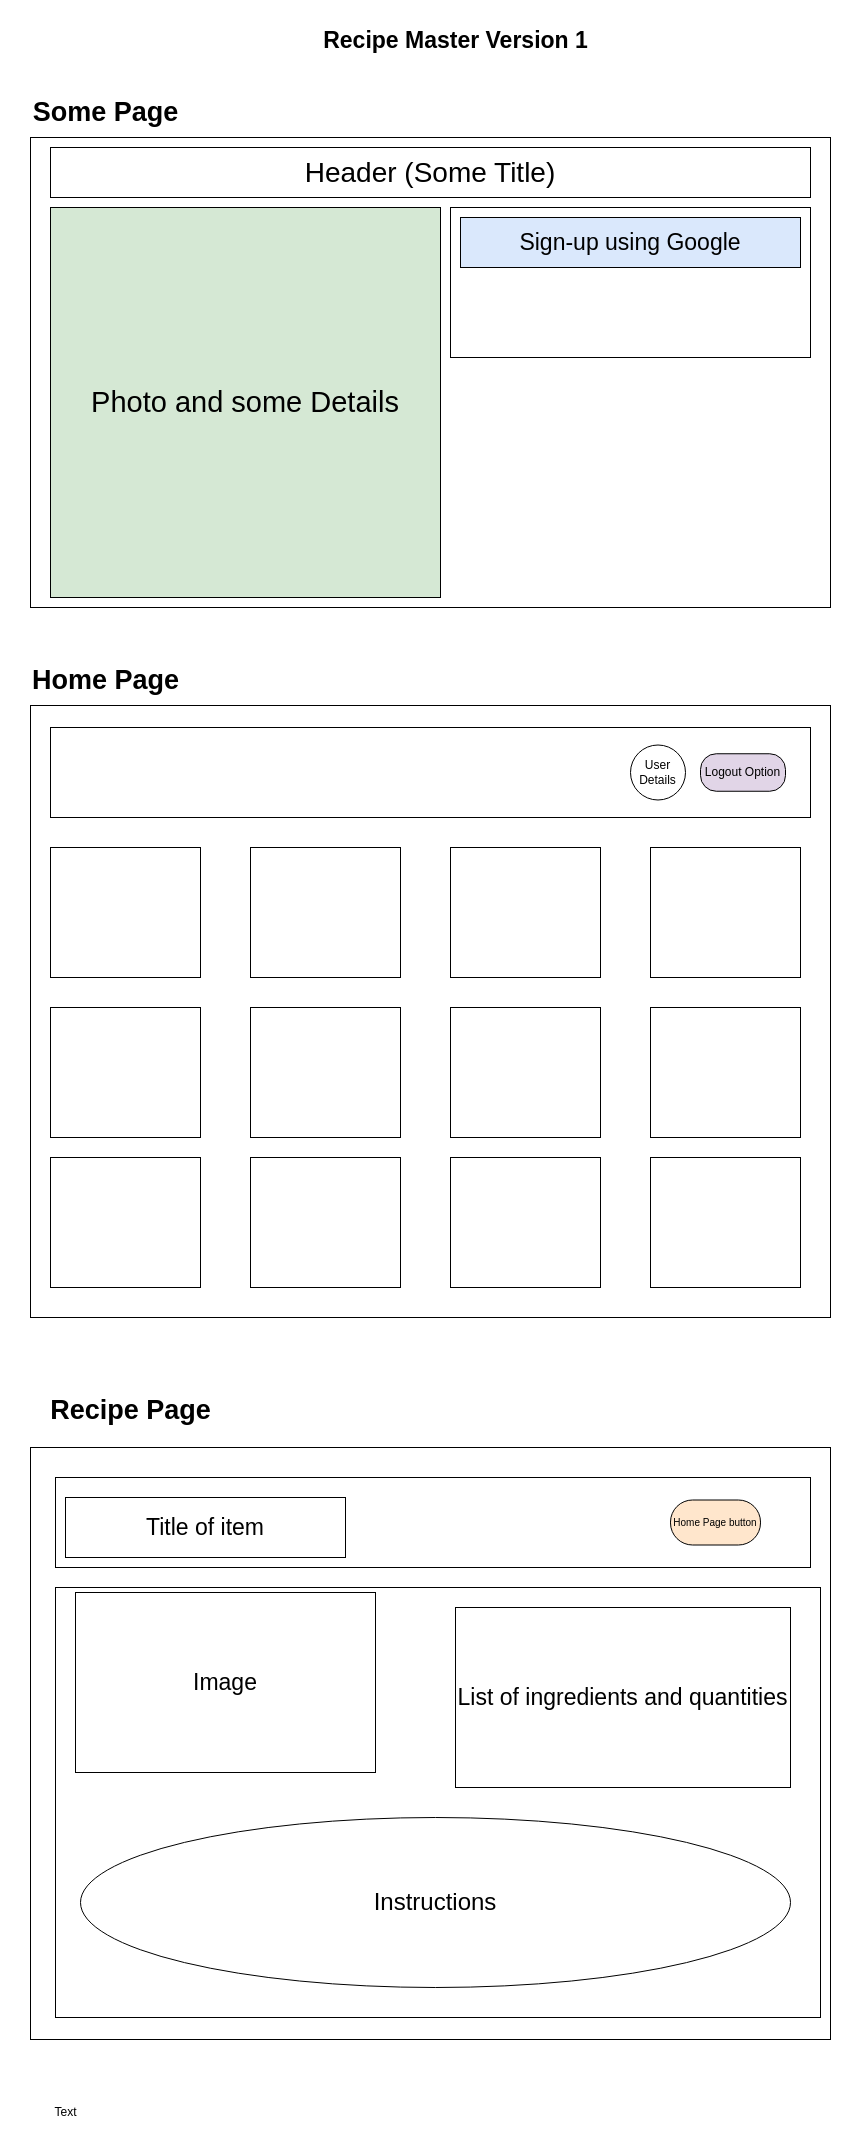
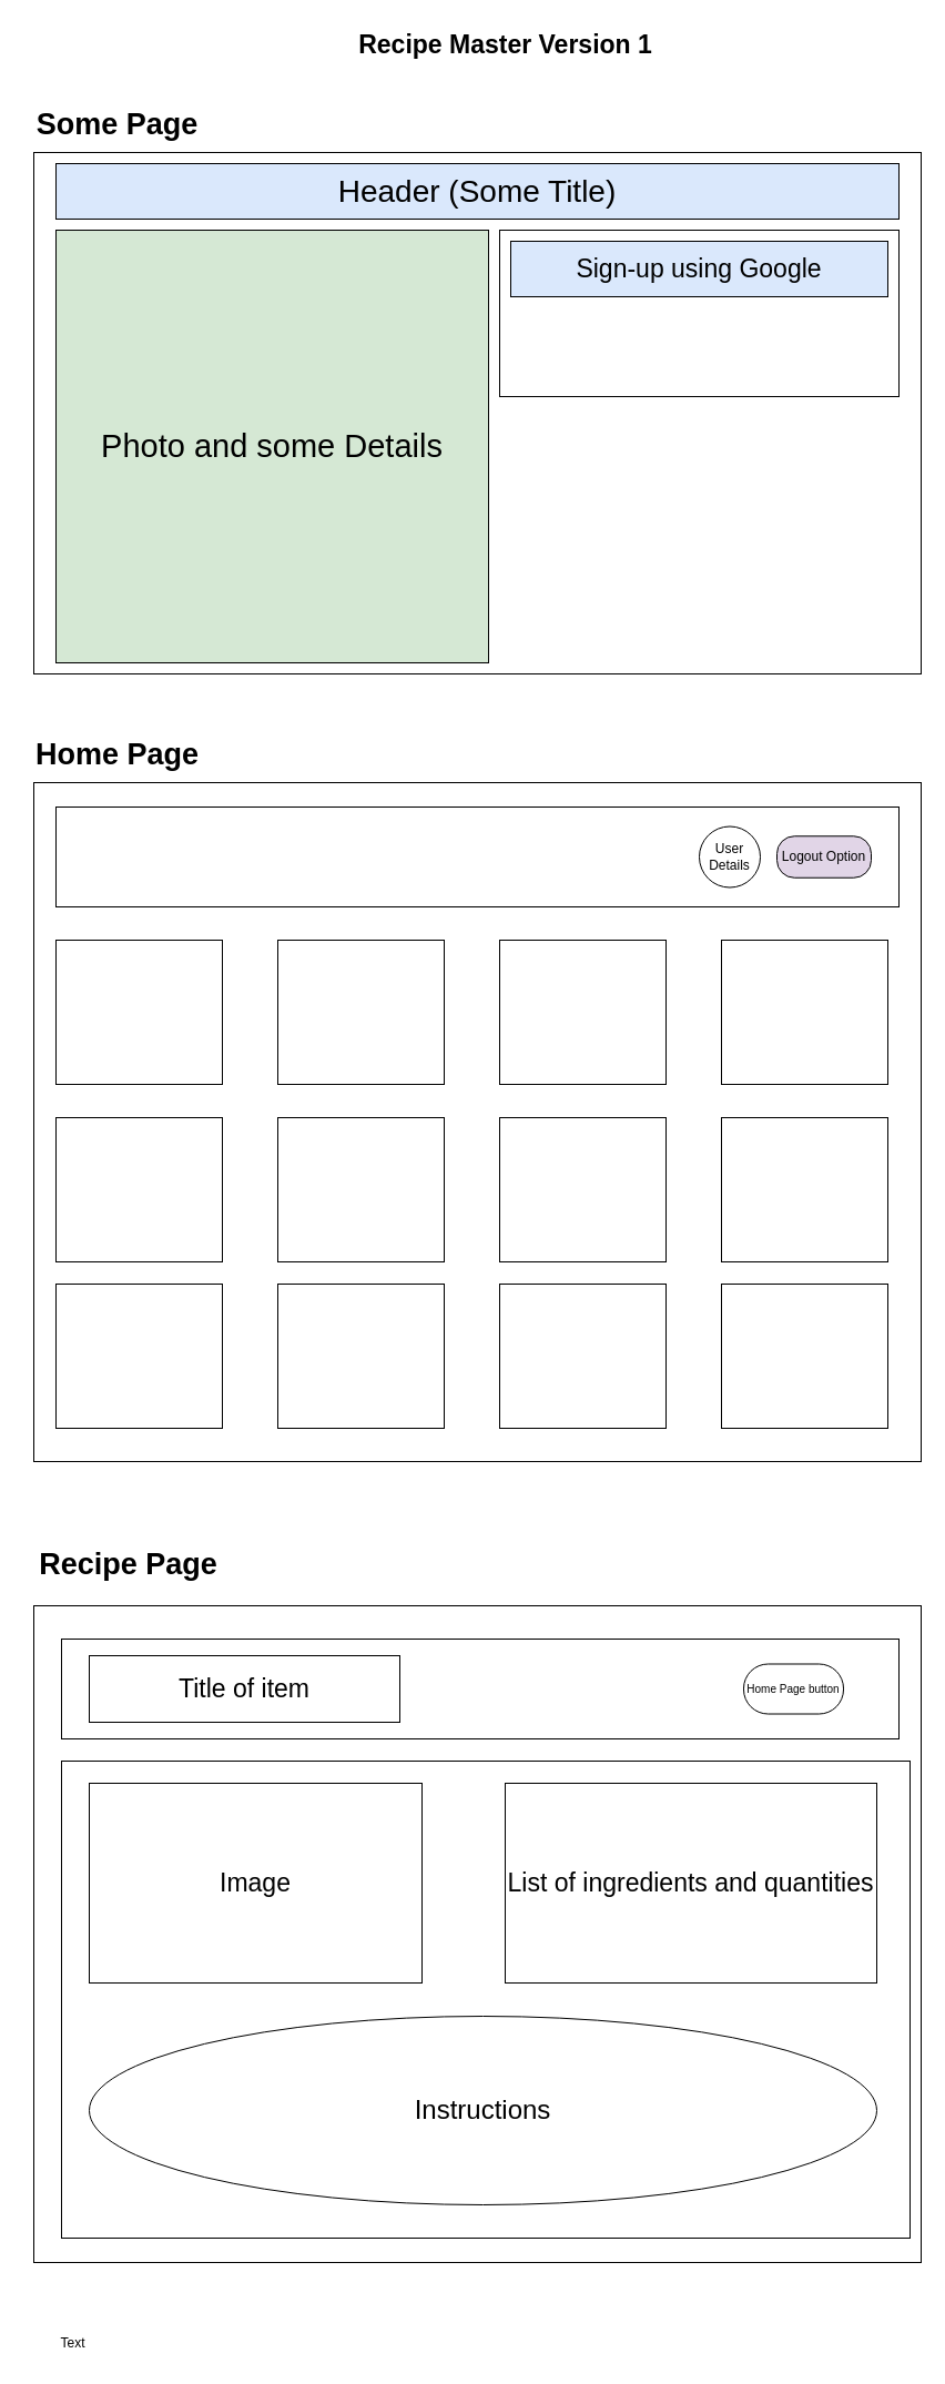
- <mxCell id="5" value="&lt;font style=&quot;font-size: 28px;&quot;&gt;Header (Some Title)&lt;/font&gt;" style="rounded=0;whiteSpace=wrap;html=1;" parent="1" vertex="1"><mxGeometry x="50" y="147" width="760" height="50" as="geometry" /></mxCell>
+ <mxCell id="5" value="&lt;font style=&quot;font-size: 28px;&quot;&gt;Header (Some Title)&lt;/font&gt;" style="rounded=0;whiteSpace=wrap;html=1;fillColor=#dae8fc;" parent="1" vertex="1"><mxGeometry x="50" y="147" width="760" height="50" as="geometry" /></mxCell>
- <mxCell id="26" value="&lt;font size=&quot;1&quot; style=&quot;&quot;&gt;&lt;b style=&quot;font-size: 27px;&quot;&gt;Recipe Page&lt;/b&gt;&lt;/font&gt;" style="text;html=1;align=center;verticalAlign=middle;resizable=0;points=[];autosize=1;strokeColor=none;fillColor=none;" parent="1" vertex="1"><mxGeometry x="40" y="1385" width="180" height="50" as="geometry" /></mxCell>
+ <mxCell id="26" value="&lt;font size=&quot;1&quot; style=&quot;&quot;&gt;&lt;b style=&quot;font-size: 27px;&quot;&gt;Recipe Page&lt;/b&gt;&lt;/font&gt;" style="text;html=1;align=center;verticalAlign=middle;resizable=0;points=[];autosize=1;strokeColor=none;fillColor=none;" parent="1" vertex="1"><mxGeometry x="25" y="1385" width="180" height="50" as="geometry" /></mxCell>
- <mxCell id="30" value="&lt;font style=&quot;font-size: 10px;&quot;&gt;Home Page button&lt;/font&gt;" style="rounded=1;whiteSpace=wrap;html=1;arcSize=49;fillColor=#ffe6cc;" parent="1" vertex="1"><mxGeometry x="670" y="1499.5" width="90" height="45" as="geometry" /></mxCell>
+ <mxCell id="30" value="&lt;font style=&quot;font-size: 10px;&quot;&gt;Home Page button&lt;/font&gt;" style="rounded=1;whiteSpace=wrap;html=1;arcSize=49;" parent="1" vertex="1"><mxGeometry x="670" y="1499.5" width="90" height="45" as="geometry" /></mxCell>
- <mxCell id="29" value="&lt;font style=&quot;font-size: 23px;&quot;&gt;Title of item&lt;/font&gt;" style="rounded=0;whiteSpace=wrap;html=1;" parent="1" vertex="1"><mxGeometry x="65" y="1497" width="280" height="60" as="geometry" /></mxCell>
+ <mxCell id="29" value="&lt;font style=&quot;font-size: 23px;&quot;&gt;Title of item&lt;/font&gt;" style="rounded=0;whiteSpace=wrap;html=1;" parent="1" vertex="1"><mxGeometry x="80" y="1492" width="280" height="60" as="geometry" /></mxCell>
- <mxCell id="32" value="&lt;font style=&quot;font-size: 23px;&quot;&gt;Image&lt;/font&gt;" style="rounded=0;whiteSpace=wrap;html=1;" parent="1" vertex="1"><mxGeometry x="75" y="1592" width="300" height="180" as="geometry" /></mxCell>
+ <mxCell id="32" value="&lt;font style=&quot;font-size: 23px;&quot;&gt;Image&lt;/font&gt;" style="rounded=0;whiteSpace=wrap;html=1;" parent="1" vertex="1"><mxGeometry x="80" y="1607" width="300" height="180" as="geometry" /></mxCell>
